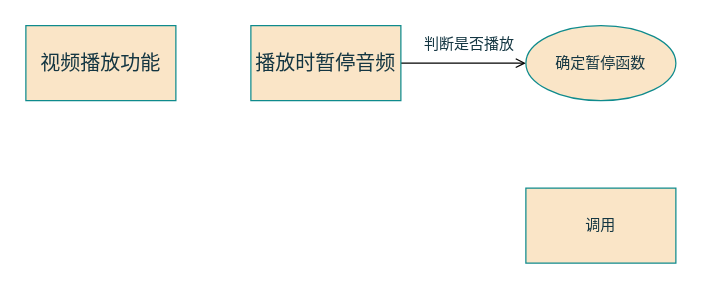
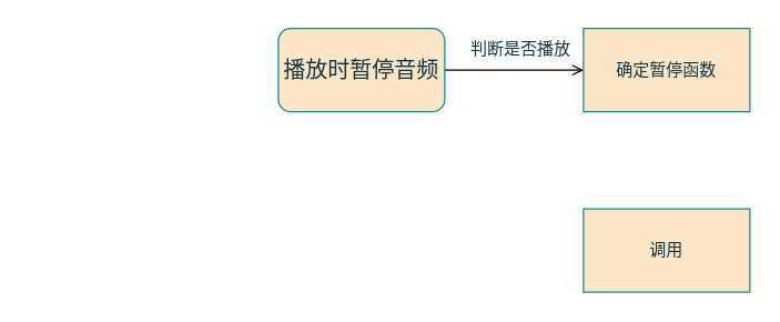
- <mxCell id="2" value="&lt;span style=&quot;font-size: 16px;&quot;&gt;视频播放功能&lt;/span&gt;" style="whiteSpace=wrap;html=1;strokeColor=#0F8B8D;fontColor=#143642;fillColor=#FAE5C7;" vertex="1" parent="1"><mxGeometry x="20" y="20" width="120" height="60" as="geometry" /></mxCell>
- <mxCell id="4" value="&lt;span style=&quot;font-size: 16px;&quot;&gt;播放时暂停音频&lt;/span&gt;" style="whiteSpace=wrap;html=1;strokeColor=#0F8B8D;fontColor=#143642;fillColor=#FAE5C7;" vertex="1" parent="1"><mxGeometry x="200" y="20" width="120" height="60" as="geometry" /></mxCell>
+ <mxCell id="4" value="&lt;span style=&quot;font-size: 16px;&quot;&gt;播放时暂停音频&lt;/span&gt;" style="whiteSpace=wrap;html=1;strokeColor=#0F8B8D;fontColor=#143642;fillColor=#FAE5C7;rounded=1;" vertex="1" parent="1"><mxGeometry x="200" y="20" width="120" height="60" as="geometry" /></mxCell>
- <mxCell id="5" value="确定暂停函数" style="ellipse;whiteSpace=wrap;html=1;strokeColor=#0F8B8D;fontFamily=Helvetica;fontSize=12;fontColor=#143642;fillColor=#FAE5C7;" vertex="1" parent="1"><mxGeometry x="420" y="20" width="120" height="60" as="geometry" /></mxCell>
+ <mxCell id="5" value="确定暂停函数" style="whiteSpace=wrap;html=1;strokeColor=#0F8B8D;fontFamily=Helvetica;fontSize=12;fontColor=#143642;fillColor=#FAE5C7;" vertex="1" parent="1"><mxGeometry x="420" y="20" width="120" height="60" as="geometry" /></mxCell>
